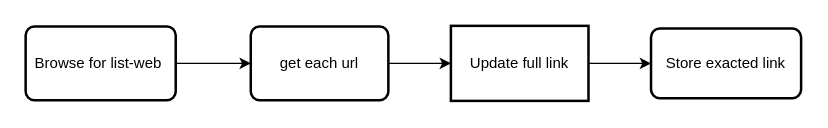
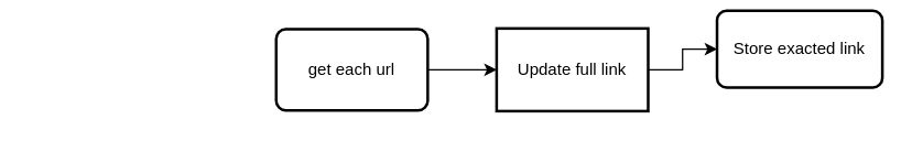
- <mxCell id="3" value="Browse for list-web&amp;nbsp;" style="rounded=1;whiteSpace=wrap;html=1;absoluteArcSize=1;arcSize=14;strokeWidth=2;" vertex="1" parent="1"><mxGeometry x="20" y="20.5" width="120" height="59" as="geometry" /></mxCell>
- <mxCell id="2" style="edgeStyle=orthogonalEdgeStyle;rounded=0;orthogonalLoop=1;jettySize=auto;html=1;entryX=0;entryY=0.5;entryDx=0;entryDy=0;" edge="1" parent="1" source="3" target="5"><mxGeometry relative="1" as="geometry" /></mxCell>
- <mxCell id="8" value="Store exacted link" style="rounded=1;whiteSpace=wrap;html=1;absoluteArcSize=1;arcSize=14;strokeWidth=2;" vertex="1" parent="1"><mxGeometry x="520" y="22.13" width="120" height="55.75" as="geometry" /></mxCell>
+ <mxCell id="8" value="Store exacted link" style="rounded=1;whiteSpace=wrap;html=1;absoluteArcSize=1;arcSize=14;strokeWidth=2;" vertex="1" parent="1"><mxGeometry x="520" y="7.13" width="120" height="55.75" as="geometry" /></mxCell>
